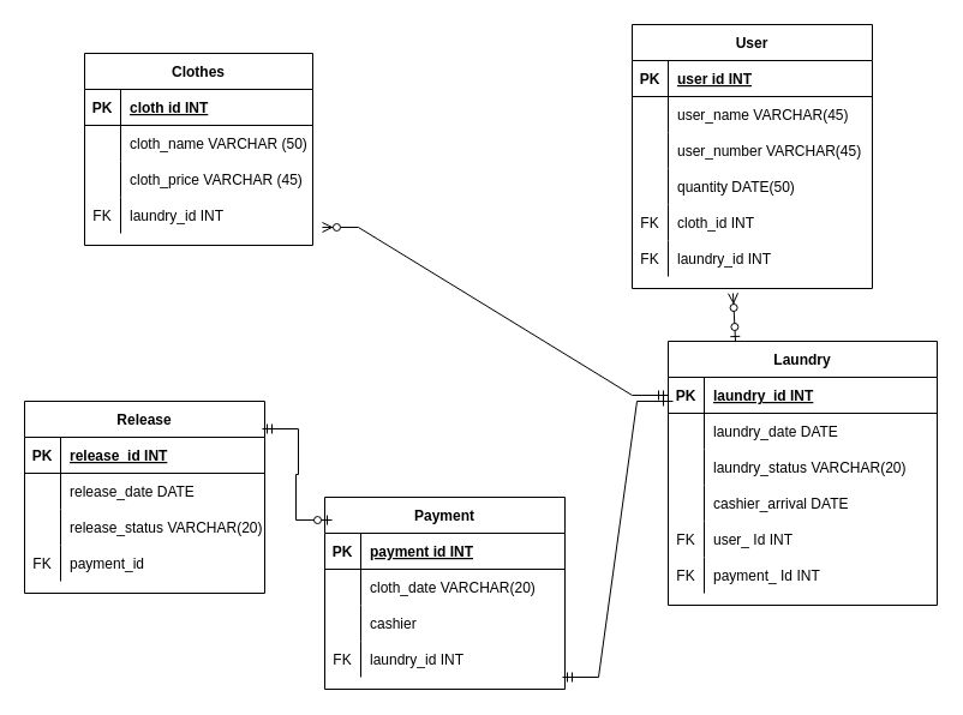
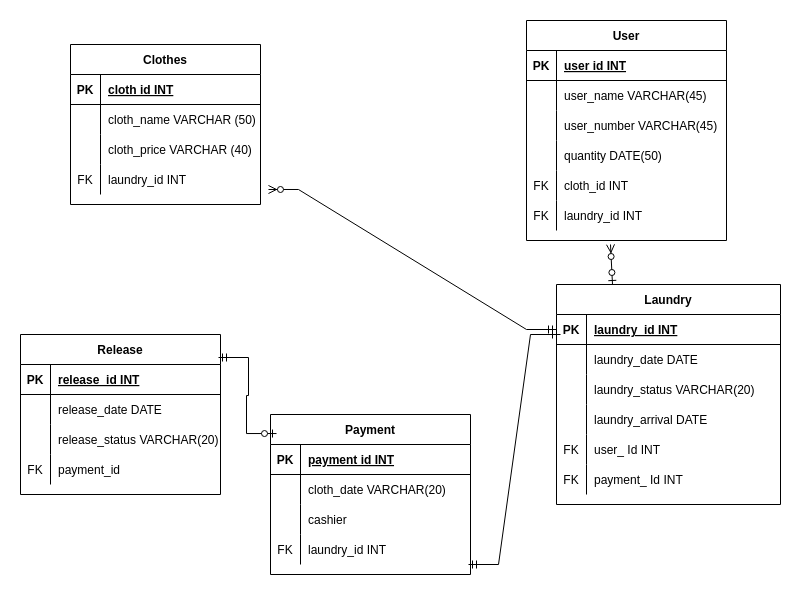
- <mxCell id="30" value="cloth_price VARCHAR (45)" style="shape=partialRectangle;connectable=0;fillColor=none;top=0;left=0;bottom=0;right=0;align=left;spacingLeft=6;overflow=hidden;" parent="28" vertex="1"><mxGeometry x="30" width="160" height="30" as="geometry"><mxRectangle width="160" height="30" as="alternateBounds" /></mxGeometry></mxCell>
+ <mxCell id="30" value="cloth_price VARCHAR (40)" style="shape=partialRectangle;connectable=0;fillColor=none;top=0;left=0;bottom=0;right=0;align=left;spacingLeft=6;overflow=hidden;" parent="28" vertex="1"><mxGeometry x="30" width="160" height="30" as="geometry"><mxRectangle width="160" height="30" as="alternateBounds" /></mxGeometry></mxCell>
- <mxCell id="46" value="cashier_arrival DATE" style="shape=partialRectangle;connectable=0;fillColor=none;top=0;left=0;bottom=0;right=0;align=left;spacingLeft=6;overflow=hidden;" parent="44" vertex="1"><mxGeometry x="30" width="194" height="30" as="geometry"><mxRectangle width="194" height="30" as="alternateBounds" /></mxGeometry></mxCell>
+ <mxCell id="46" value="laundry_arrival DATE" style="shape=partialRectangle;connectable=0;fillColor=none;top=0;left=0;bottom=0;right=0;align=left;spacingLeft=6;overflow=hidden;" parent="44" vertex="1"><mxGeometry x="30" width="194" height="30" as="geometry"><mxRectangle width="194" height="30" as="alternateBounds" /></mxGeometry></mxCell>
